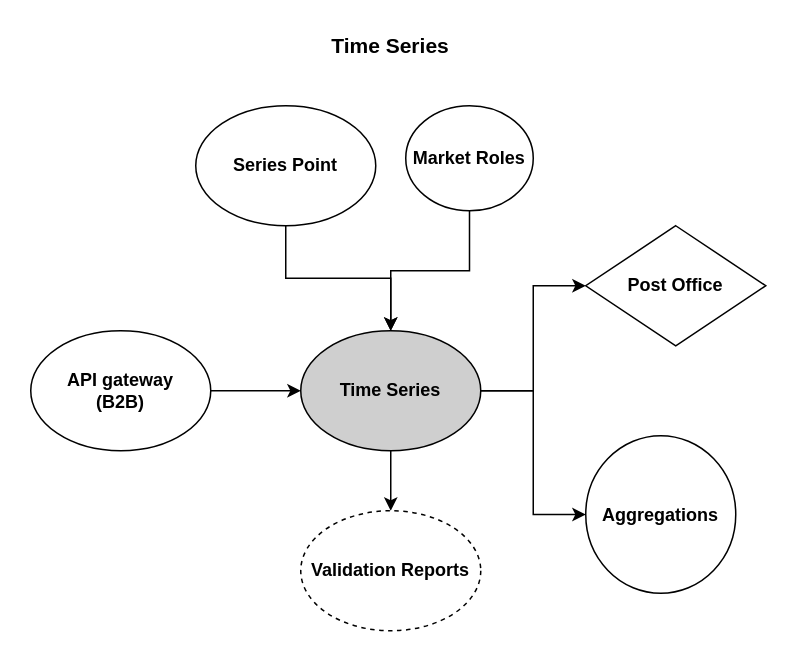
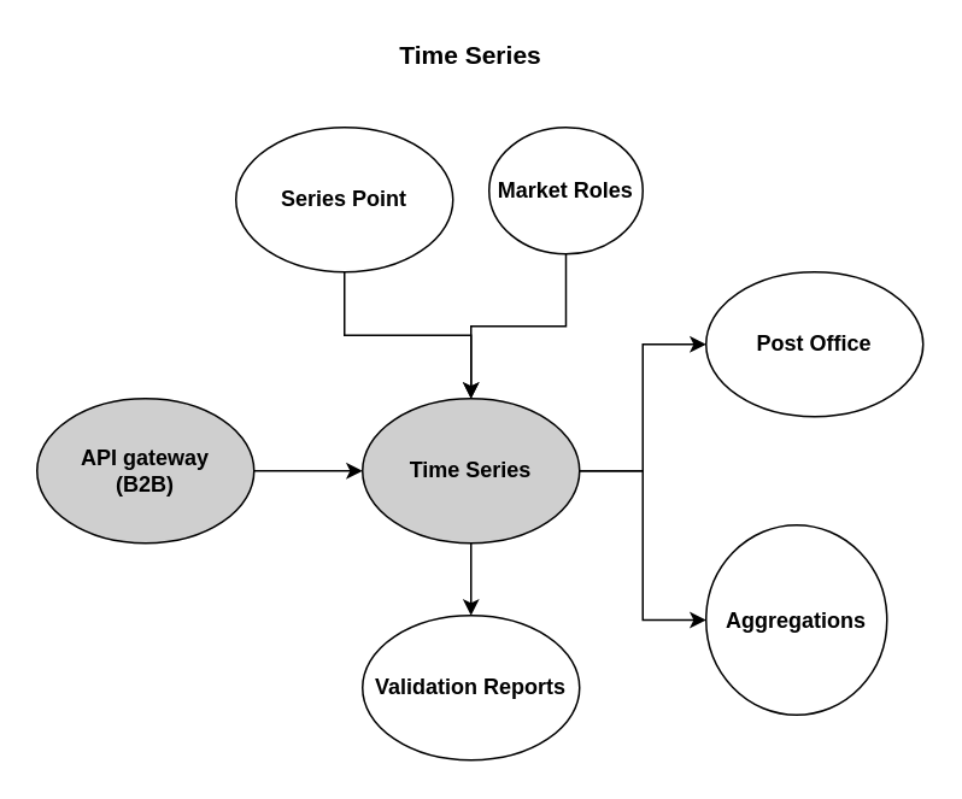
- <mxCell id="7" value="&lt;b&gt;Post Office&lt;/b&gt;" style="rhombus;whiteSpace=wrap;html=1;" vertex="1" parent="1"><mxGeometry x="390" y="150" width="120" height="80" as="geometry" /></mxCell>
+ <mxCell id="7" value="&lt;b&gt;Post Office&lt;/b&gt;" style="ellipse;whiteSpace=wrap;html=1;" vertex="1" parent="1"><mxGeometry x="390" y="150" width="120" height="80" as="geometry" /></mxCell>
- <mxCell id="6" value="&lt;b&gt;API gateway&lt;br&gt;(B2B)&lt;br&gt;&lt;/b&gt;" style="ellipse;whiteSpace=wrap;html=1;" vertex="1" parent="1"><mxGeometry x="20" y="220" width="120" height="80" as="geometry" /></mxCell>
+ <mxCell id="6" value="&lt;b&gt;API gateway&lt;br&gt;(B2B)&lt;br&gt;&lt;/b&gt;" style="ellipse;whiteSpace=wrap;html=1;fillColor=#cfcfcf;" vertex="1" parent="1"><mxGeometry x="20" y="220" width="120" height="80" as="geometry" /></mxCell>
- <mxCell id="8" value="&lt;b&gt;Validation Reports&lt;/b&gt;" style="ellipse;whiteSpace=wrap;html=1;dashed=1;" vertex="1" parent="1"><mxGeometry x="200" y="340" width="120" height="80" as="geometry" /></mxCell>
+ <mxCell id="8" value="&lt;b&gt;Validation Reports&lt;/b&gt;" style="ellipse;whiteSpace=wrap;html=1;" vertex="1" parent="1"><mxGeometry x="200" y="340" width="120" height="80" as="geometry" /></mxCell>
